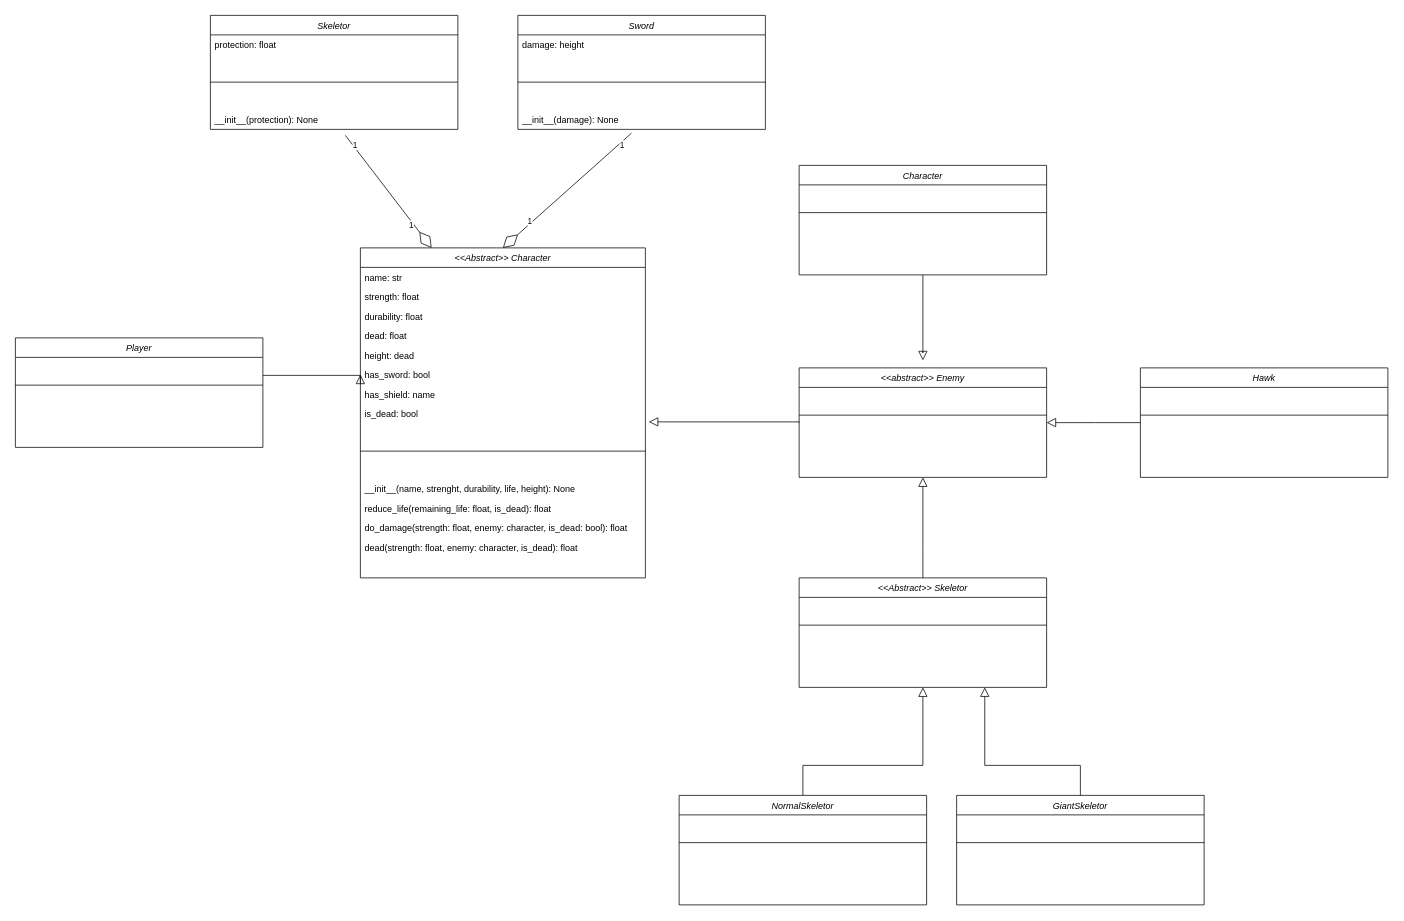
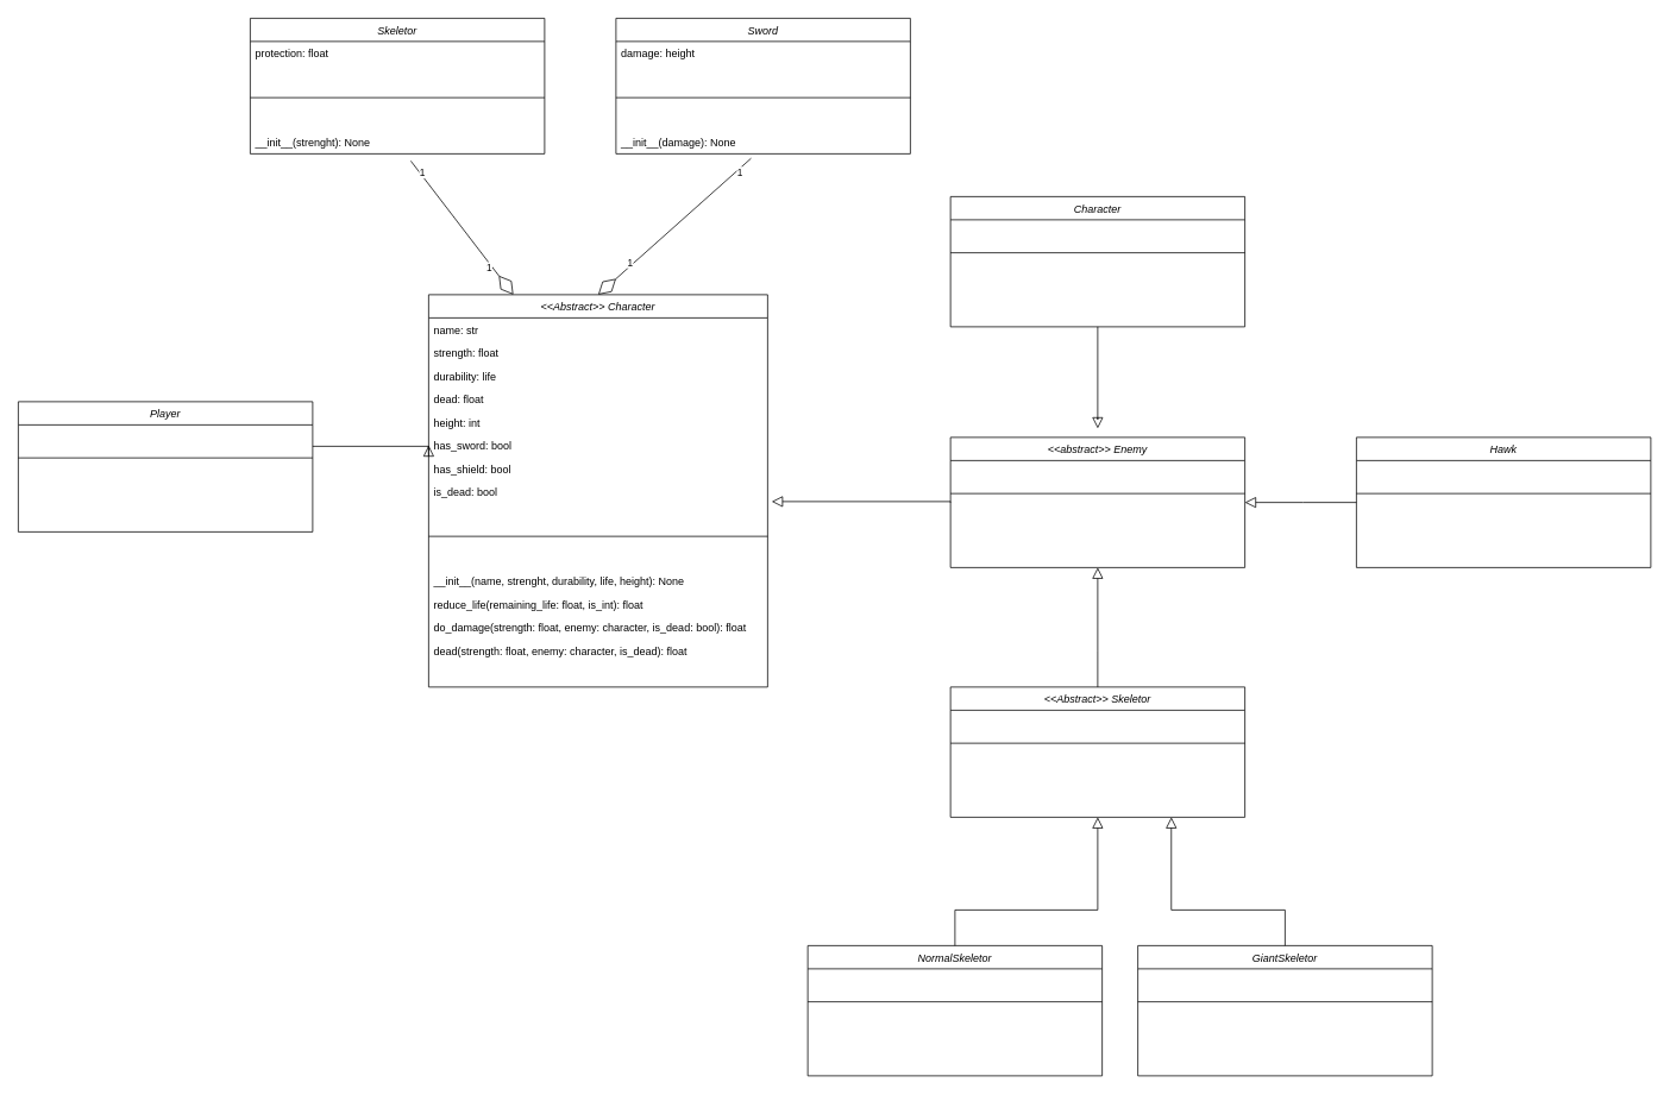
- <mxCell id="35" value="__init__(protection): None" style="text;align=left;verticalAlign=top;spacingLeft=4;spacingRight=4;overflow=hidden;rotatable=0;points=[[0,0.5],[1,0.5]];portConstraint=eastwest;rounded=0;shadow=0;html=0;" vertex="1" parent="32"><mxGeometry y="126" width="330" height="26" as="geometry" /></mxCell>
+ <mxCell id="35" value="__init__(strenght): None" style="text;align=left;verticalAlign=top;spacingLeft=4;spacingRight=4;overflow=hidden;rotatable=0;points=[[0,0.5],[1,0.5]];portConstraint=eastwest;rounded=0;shadow=0;html=0;" vertex="1" parent="32"><mxGeometry y="126" width="330" height="26" as="geometry" /></mxCell>
- <mxCell id="5" value="durability: float" style="text;align=left;verticalAlign=top;spacingLeft=4;spacingRight=4;overflow=hidden;rotatable=0;points=[[0,0.5],[1,0.5]];portConstraint=eastwest;rounded=0;shadow=0;html=0;" parent="2" vertex="1"><mxGeometry y="78" width="380" height="26" as="geometry" /></mxCell>
+ <mxCell id="5" value="durability: life" style="text;align=left;verticalAlign=top;spacingLeft=4;spacingRight=4;overflow=hidden;rotatable=0;points=[[0,0.5],[1,0.5]];portConstraint=eastwest;rounded=0;shadow=0;html=0;" parent="2" vertex="1"><mxGeometry y="78" width="380" height="26" as="geometry" /></mxCell>
- <mxCell id="7" value="height: dead" style="text;align=left;verticalAlign=top;spacingLeft=4;spacingRight=4;overflow=hidden;rotatable=0;points=[[0,0.5],[1,0.5]];portConstraint=eastwest;rounded=0;shadow=0;html=0;" vertex="1" parent="2"><mxGeometry y="130" width="380" height="26" as="geometry" /></mxCell>
+ <mxCell id="7" value="height: int" style="text;align=left;verticalAlign=top;spacingLeft=4;spacingRight=4;overflow=hidden;rotatable=0;points=[[0,0.5],[1,0.5]];portConstraint=eastwest;rounded=0;shadow=0;html=0;" vertex="1" parent="2"><mxGeometry y="130" width="380" height="26" as="geometry" /></mxCell>
- <mxCell id="9" value="has_shield: name" style="text;align=left;verticalAlign=top;spacingLeft=4;spacingRight=4;overflow=hidden;rotatable=0;points=[[0,0.5],[1,0.5]];portConstraint=eastwest;rounded=0;shadow=0;html=0;" vertex="1" parent="2"><mxGeometry y="182" width="380" height="26" as="geometry" /></mxCell>
+ <mxCell id="9" value="has_shield: bool" style="text;align=left;verticalAlign=top;spacingLeft=4;spacingRight=4;overflow=hidden;rotatable=0;points=[[0,0.5],[1,0.5]];portConstraint=eastwest;rounded=0;shadow=0;html=0;" vertex="1" parent="2"><mxGeometry y="182" width="380" height="26" as="geometry" /></mxCell>
- <mxCell id="13" value="reduce_life(remaining_life: float, is_dead): float" style="text;align=left;verticalAlign=top;spacingLeft=4;spacingRight=4;overflow=hidden;rotatable=0;points=[[0,0.5],[1,0.5]];portConstraint=eastwest;rounded=0;shadow=0;html=0;" vertex="1" parent="2"><mxGeometry y="334" width="380" height="26" as="geometry" /></mxCell>
+ <mxCell id="13" value="reduce_life(remaining_life: float, is_int): float" style="text;align=left;verticalAlign=top;spacingLeft=4;spacingRight=4;overflow=hidden;rotatable=0;points=[[0,0.5],[1,0.5]];portConstraint=eastwest;rounded=0;shadow=0;html=0;" vertex="1" parent="2"><mxGeometry y="334" width="380" height="26" as="geometry" /></mxCell>
